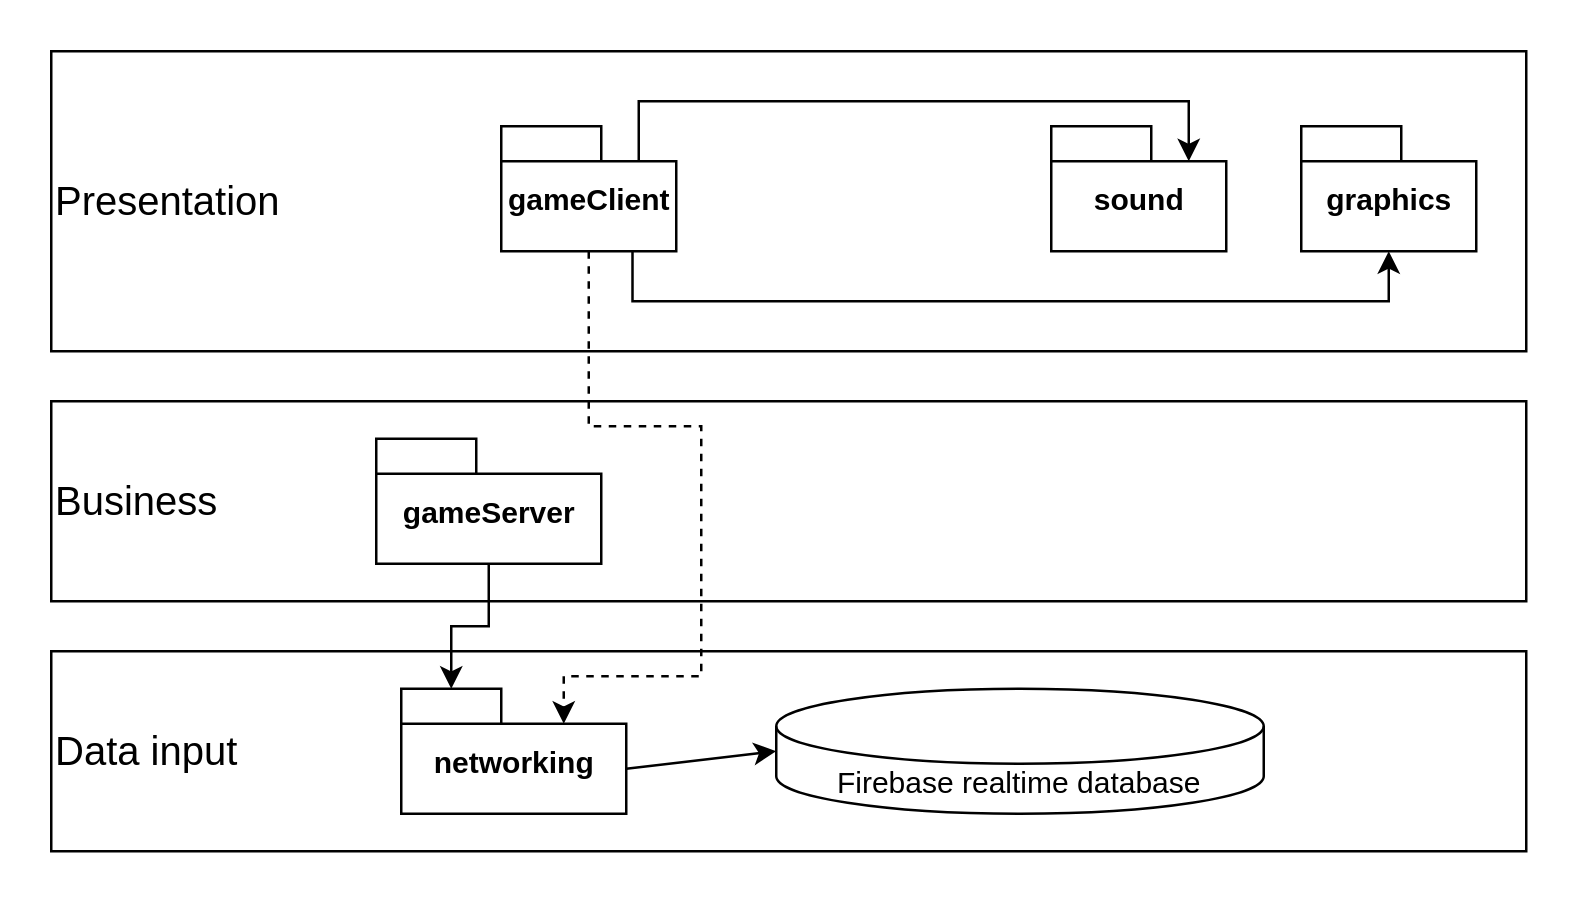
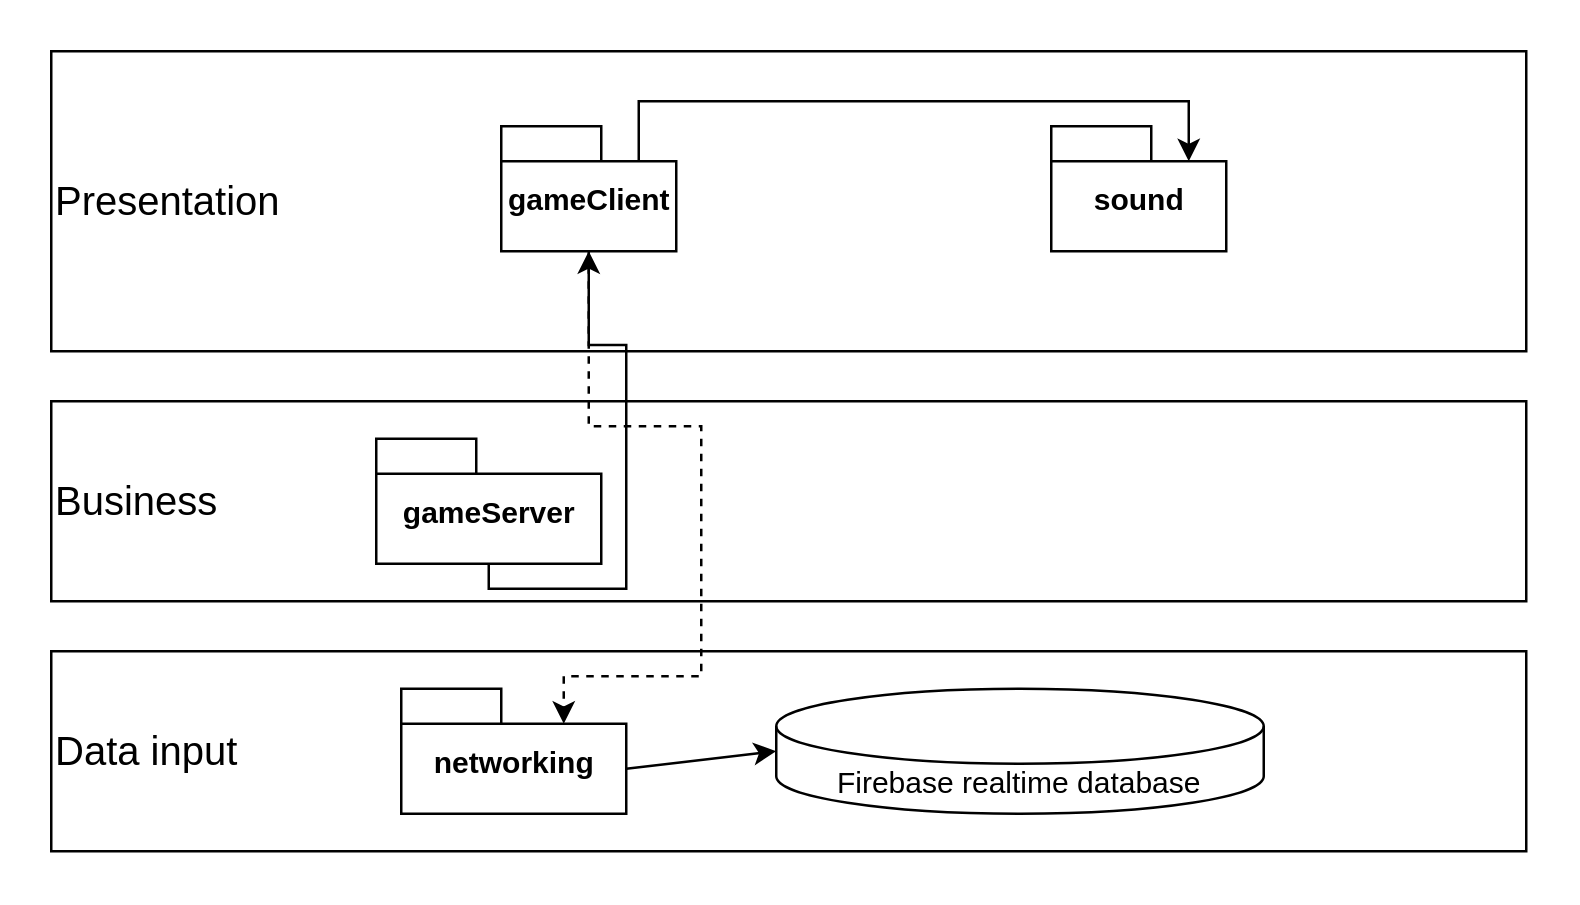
- <mxCell id="7" value="graphics" style="shape=folder;fontStyle=1;spacingTop=10;tabWidth=40;tabHeight=14;tabPosition=left;html=1;" vertex="1" parent="1"><mxGeometry x="520" y="50" width="70" height="50" as="geometry" /></mxCell>
- <mxCell id="9" value="" style="endArrow=classic;html=1;rounded=0;exitX=0.75;exitY=1;exitDx=0;exitDy=0;exitPerimeter=0;entryX=0.5;entryY=1;entryDx=0;entryDy=0;entryPerimeter=0;edgeStyle=orthogonalEdgeStyle;" edge="1" parent="1" source="5" target="7"><mxGeometry width="50" height="50" relative="1" as="geometry"><mxPoint x="265" y="74" as="sourcePoint" /><mxPoint x="470" y="74" as="targetPoint" /><Array as="points"><mxPoint x="253" y="120" /><mxPoint x="555" y="120" /></Array></mxGeometry></mxCell>
- <mxCell id="14" value="" style="endArrow=classic;html=1;rounded=0;exitX=0.5;exitY=1;exitDx=0;exitDy=0;exitPerimeter=0;entryX=0;entryY=0;entryDx=20;entryDy=0;entryPerimeter=0;edgeStyle=orthogonalEdgeStyle;" edge="1" parent="1" source="10" target="11"><mxGeometry width="50" height="50" relative="1" as="geometry"><mxPoint x="280" y="92" as="sourcePoint" /><mxPoint x="330" y="92" as="targetPoint" /></mxGeometry></mxCell>
+ <mxCell id="14" value="" style="endArrow=classic;html=1;rounded=0;exitX=0.5;exitY=1;exitDx=0;exitDy=0;exitPerimeter=0;edgeStyle=orthogonalEdgeStyle;" edge="1" parent="1" source="10" target="5"><mxGeometry width="50" height="50" relative="1" as="geometry"><mxPoint x="280" y="92" as="sourcePoint" /><mxPoint x="330" y="92" as="targetPoint" /></mxGeometry></mxCell>
